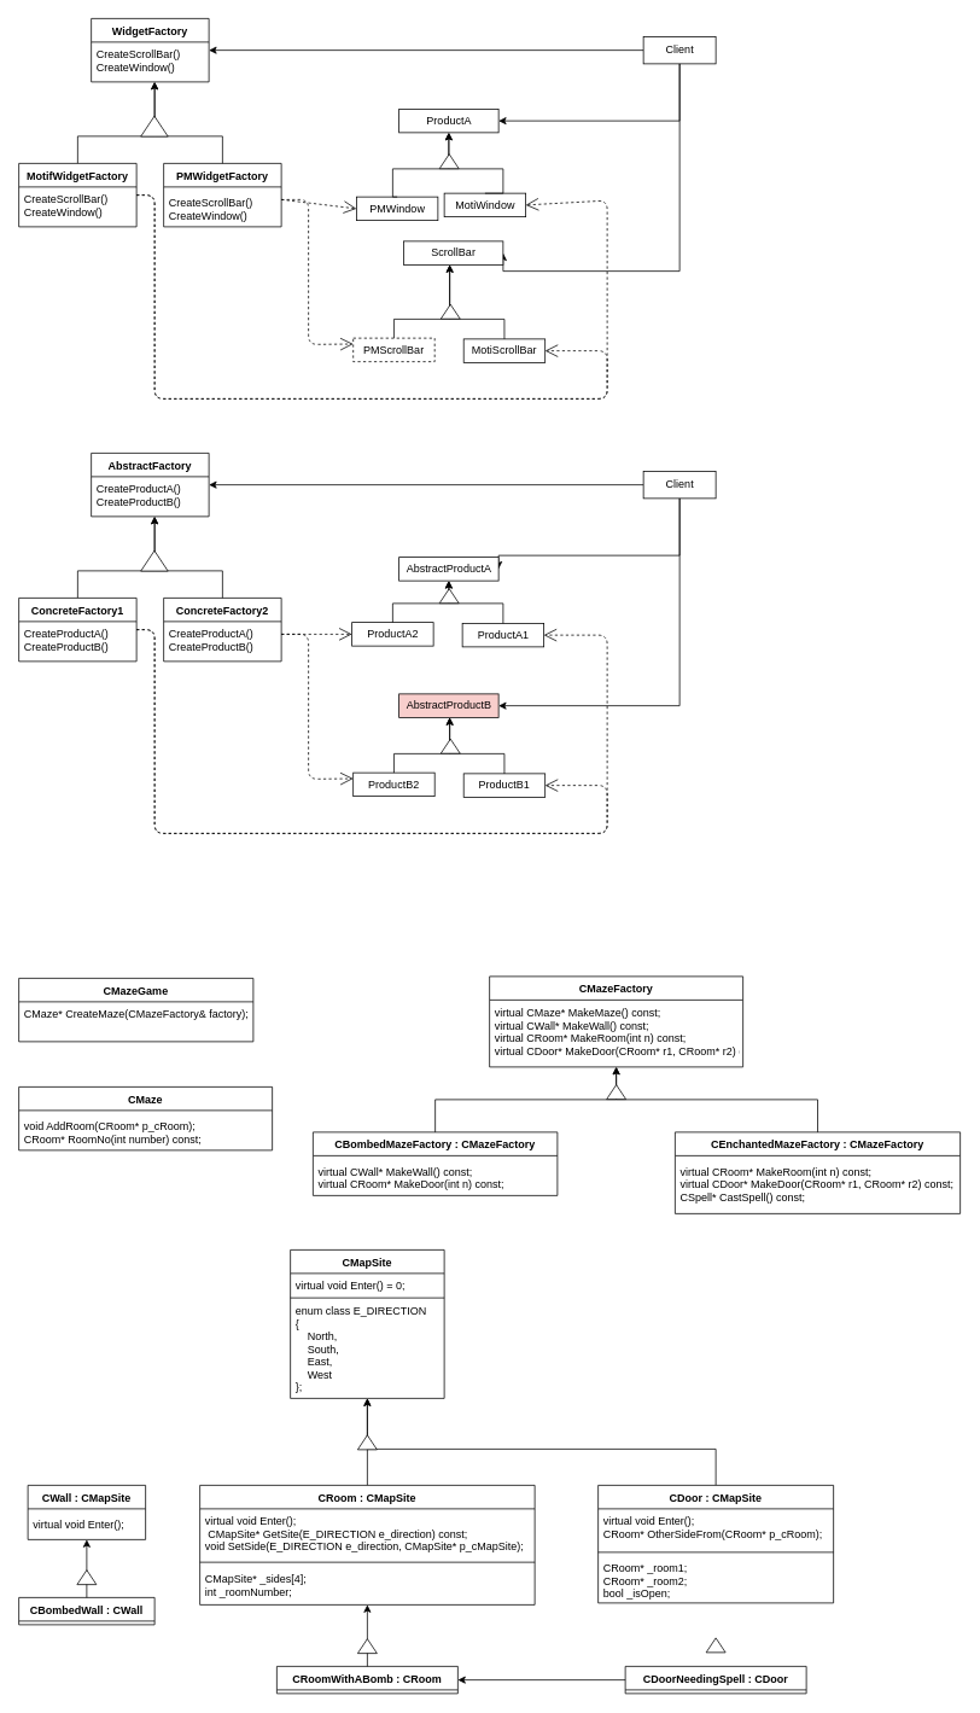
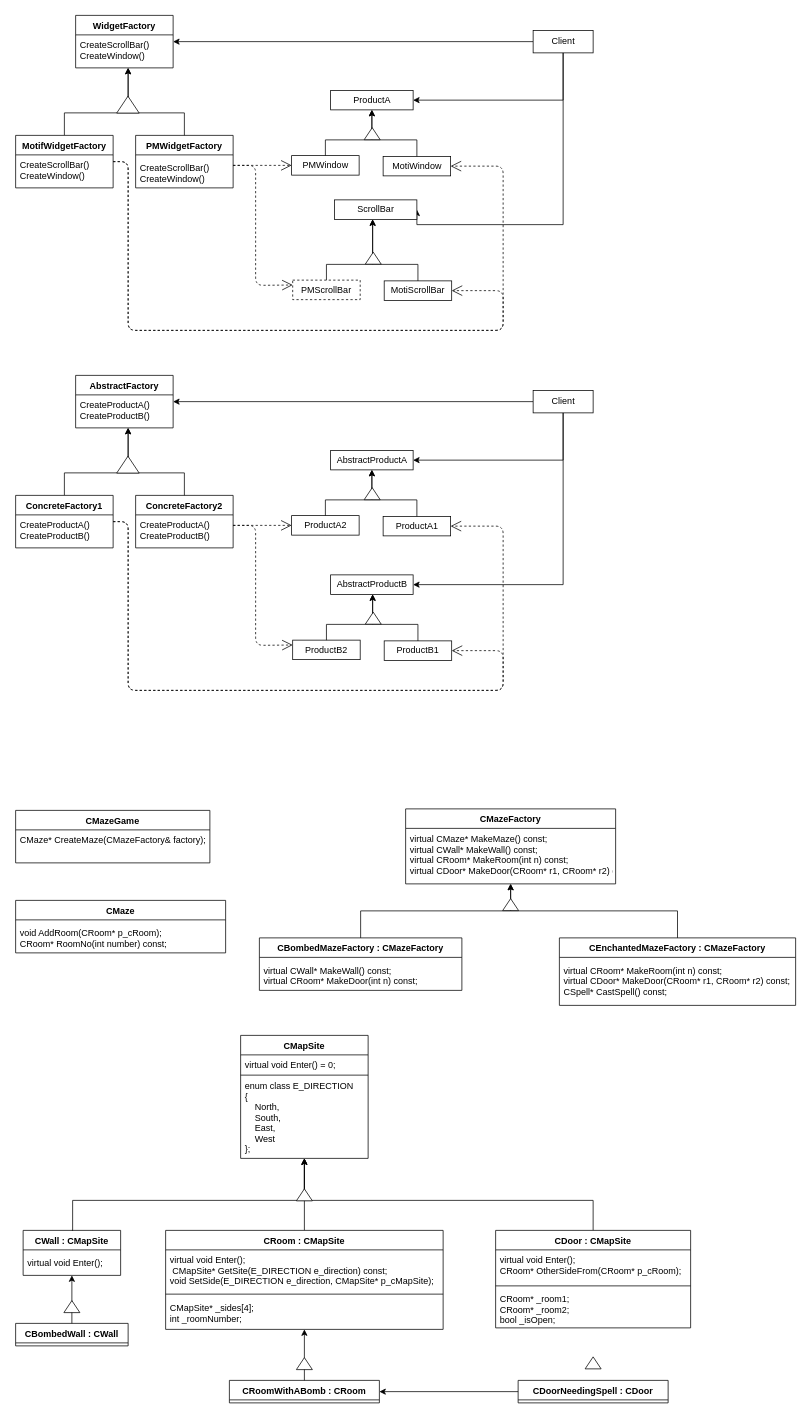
- <mxCell id="96" value="MotiWindow" style="html=1;" vertex="1" parent="1"><mxGeometry x="490" y="213" width="90" height="26" as="geometry" /></mxCell>
+ <mxCell id="96" value="MotiWindow" style="html=1;" vertex="1" parent="1"><mxGeometry x="510" y="208" width="90" height="26" as="geometry" /></mxCell>
- <mxCell id="95" value="PMWindow" style="html=1;" vertex="1" parent="1"><mxGeometry x="393" y="217" width="90" height="26" as="geometry" /></mxCell>
+ <mxCell id="95" value="PMWindow" style="html=1;" vertex="1" parent="1"><mxGeometry x="388" y="207" width="90" height="26" as="geometry" /></mxCell>
- <mxCell id="13" value="AbstractProductA" style="html=1;" parent="1" vertex="1"><mxGeometry x="440" y="615" width="110" height="26" as="geometry" /></mxCell>
+ <mxCell id="13" value="AbstractProductA" style="html=1;" parent="1" vertex="1"><mxGeometry x="440" y="600" width="110" height="26" as="geometry" /></mxCell>
- <mxCell id="15" value="AbstractProductB" style="html=1;fillColor=#f8cecc;" parent="1" vertex="1"><mxGeometry x="440" y="766" width="110" height="26" as="geometry" /></mxCell>
+ <mxCell id="15" value="AbstractProductB" style="html=1;" parent="1" vertex="1"><mxGeometry x="440" y="766" width="110" height="26" as="geometry" /></mxCell>
+ <mxCell id="70" value="" style="edgeStyle=orthogonalEdgeStyle;rounded=0;orthogonalLoop=1;jettySize=auto;html=1;exitX=0.5;exitY=0;exitDx=0;exitDy=0;entryX=0.5;entryY=1;entryDx=0;entryDy=0;" parent="1" source="45" target="39" edge="1"><mxGeometry relative="1" as="geometry"><mxPoint x="171" y="1610" as="sourcePoint" /><mxPoint x="420" y="1590" as="targetPoint" /><Array as="points"><mxPoint x="96" y="1640" /><mxPoint x="96" y="1600" /><mxPoint x="405" y="1600" /></Array></mxGeometry></mxCell>
